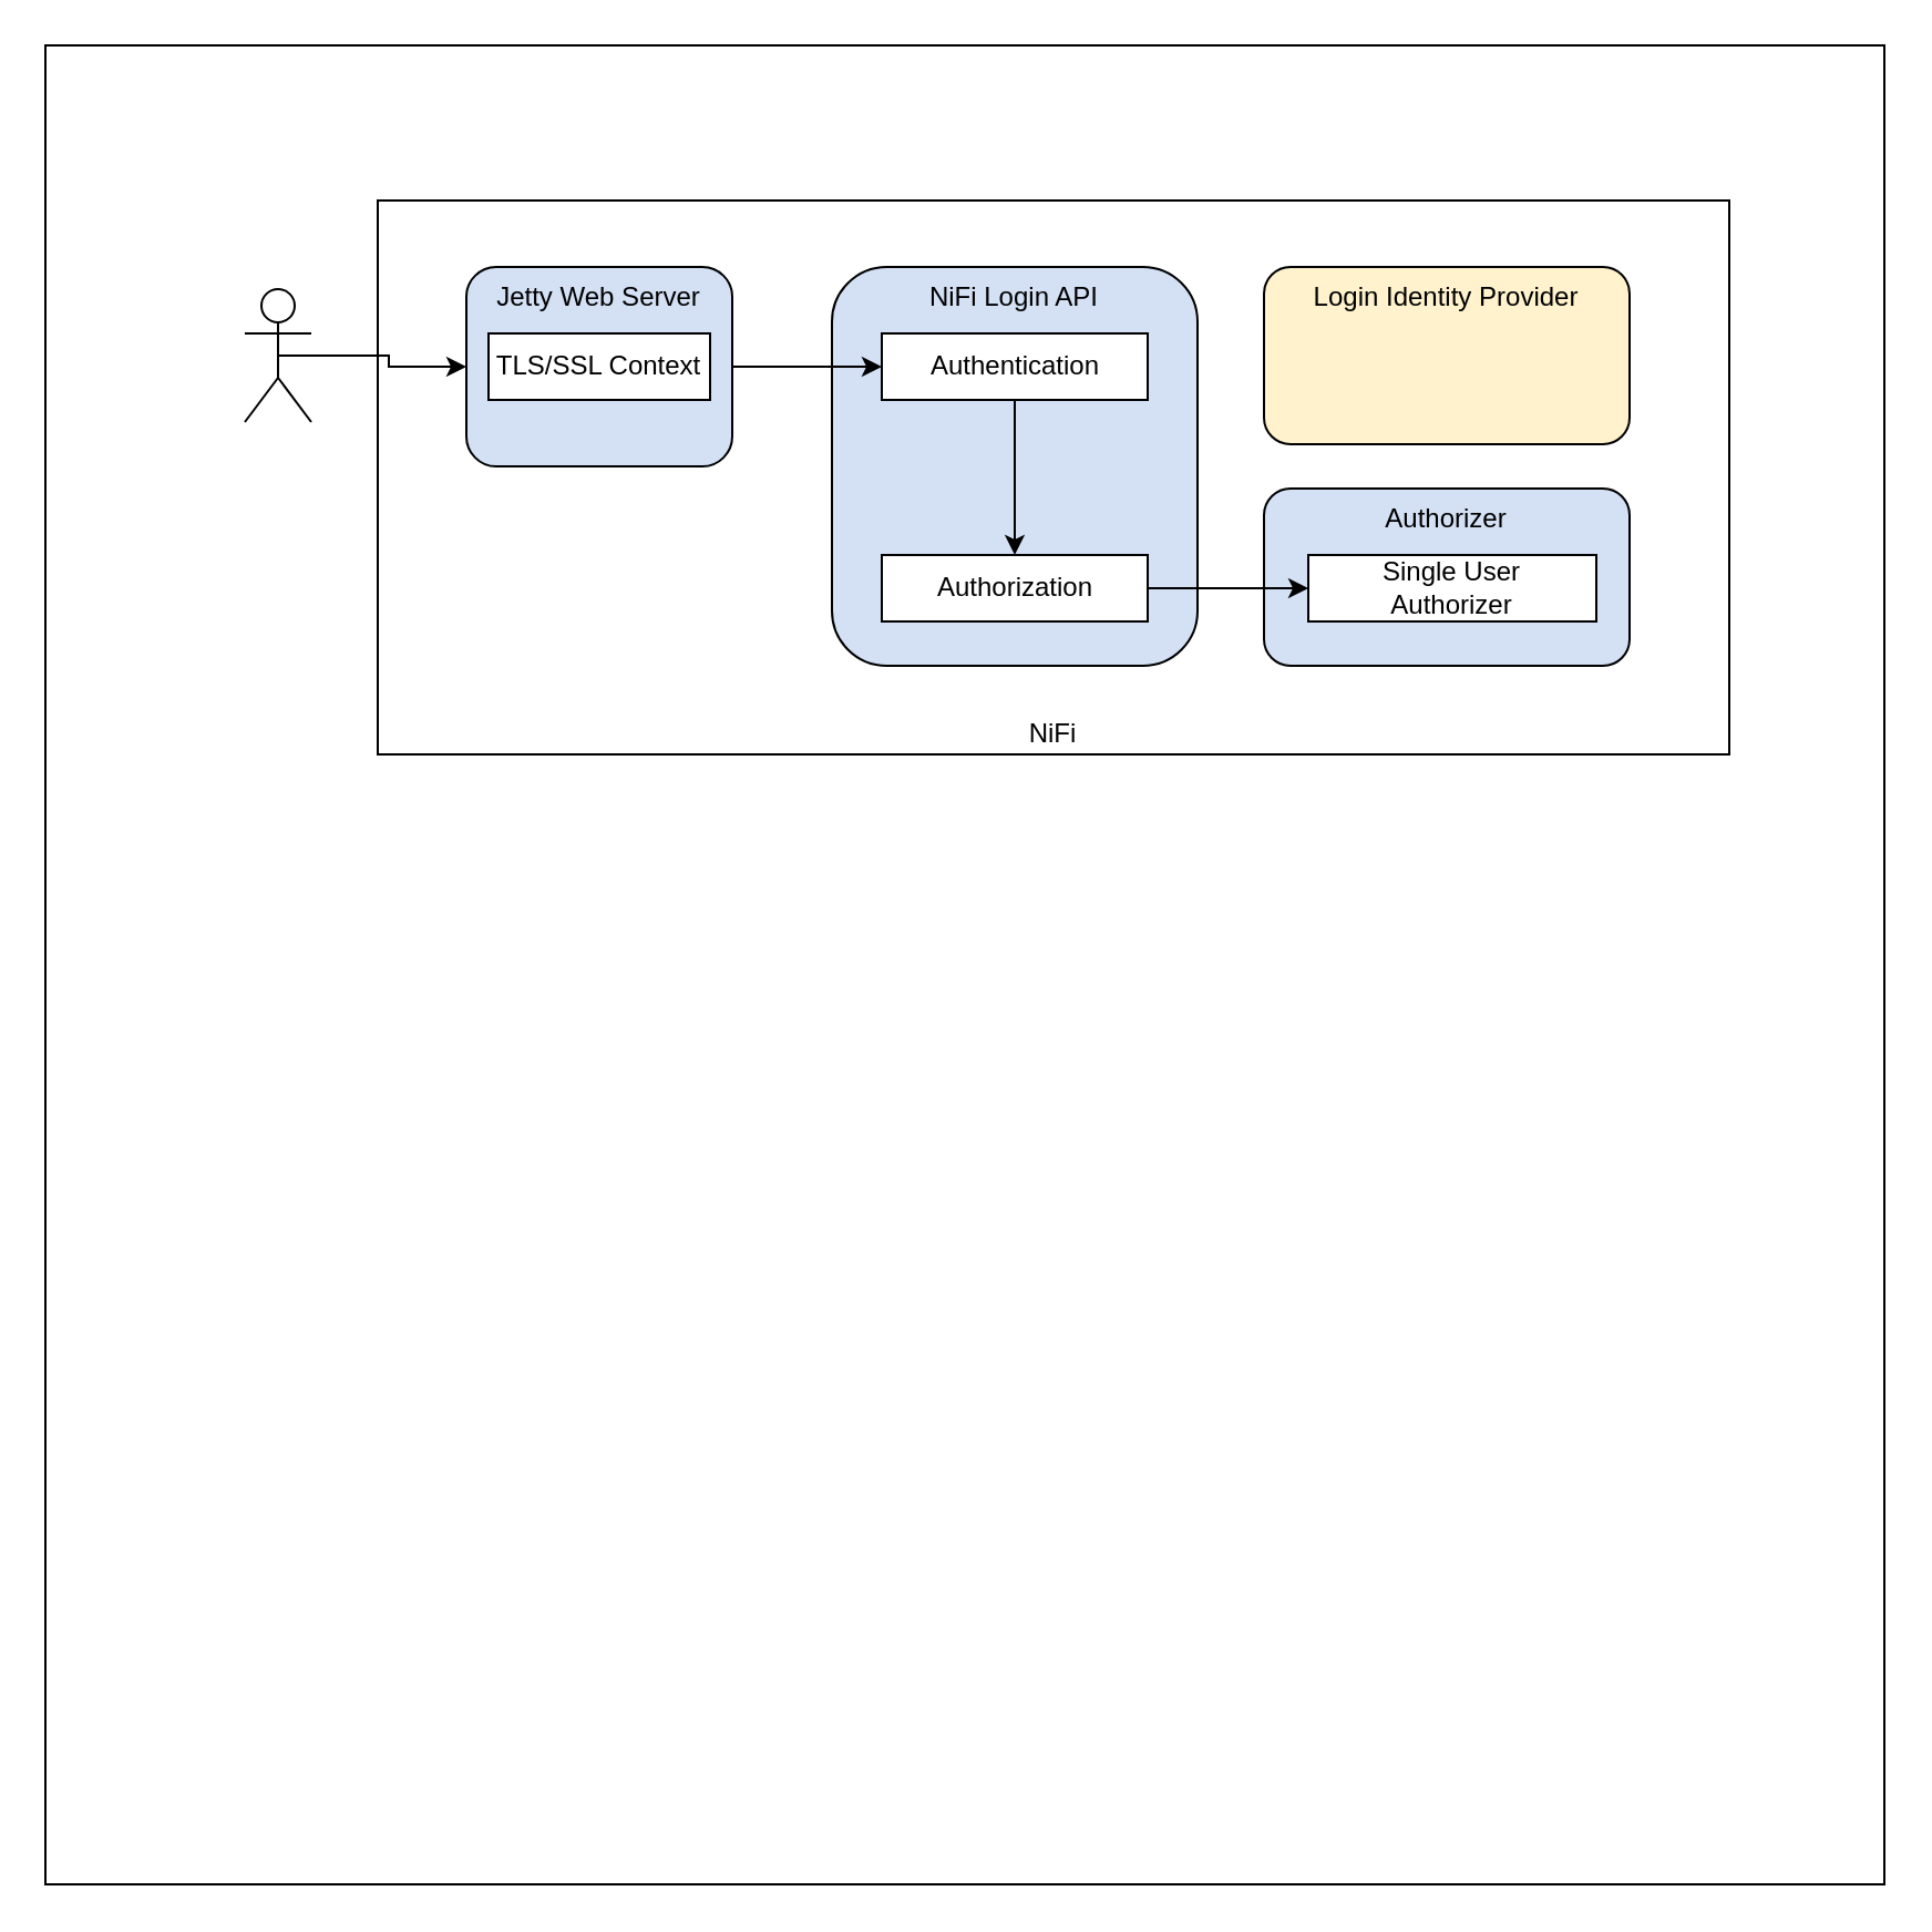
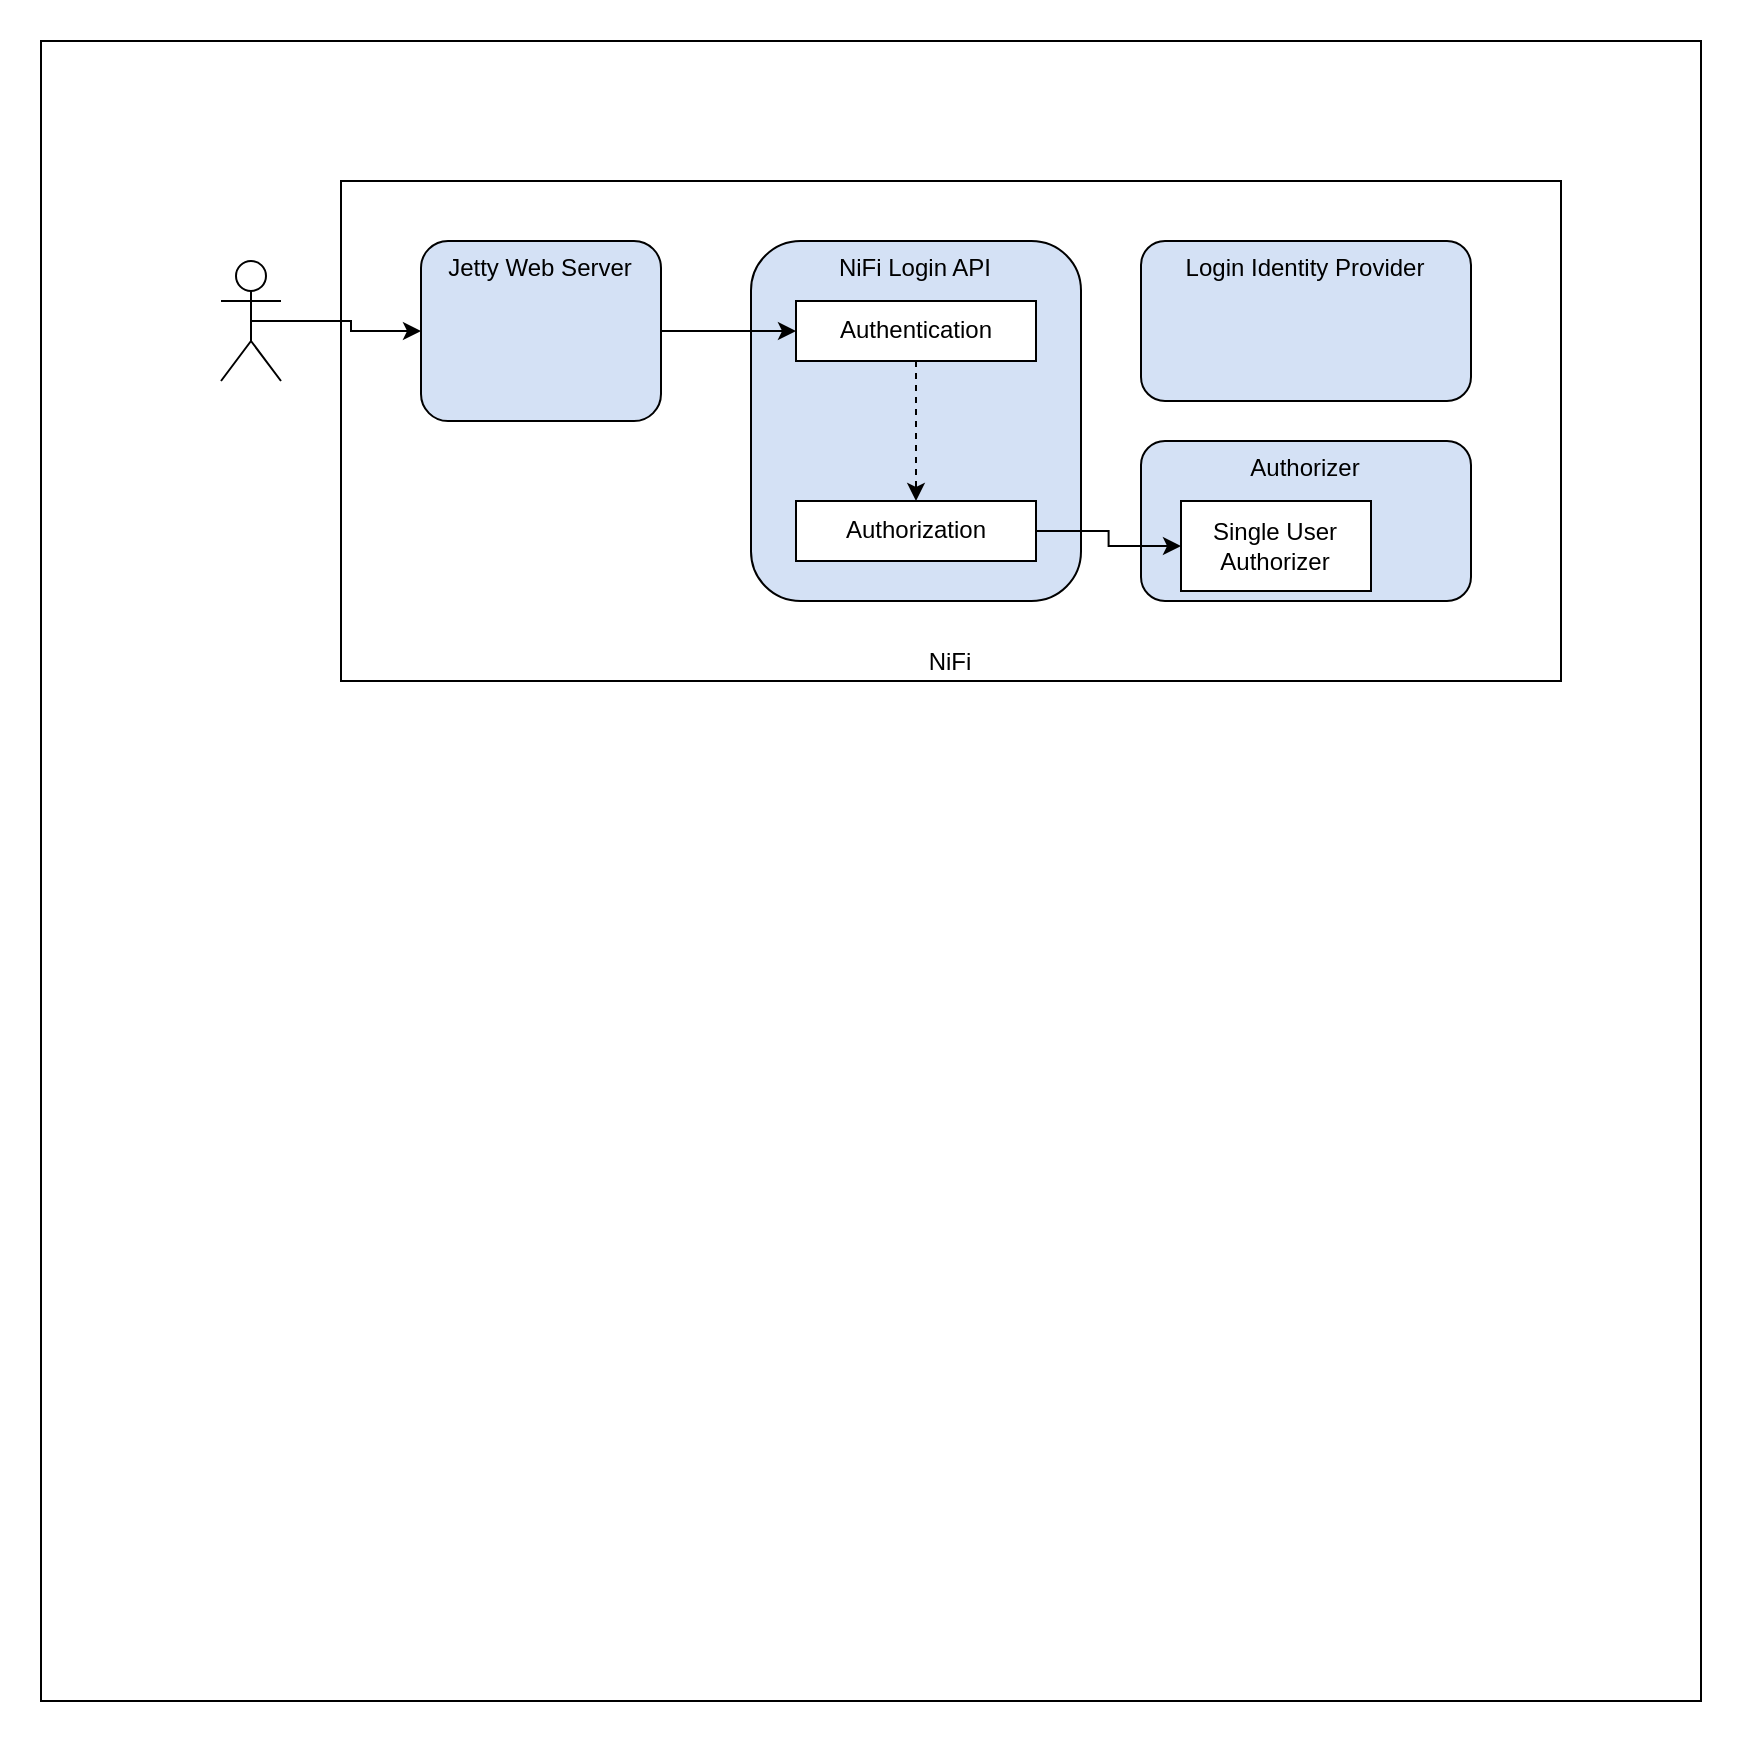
- <mxCell id="10" value="Login Identity Provider" style="rounded=1;whiteSpace=wrap;html=1;verticalAlign=top;fillColor=#fff2cc;" vertex="1" parent="1"><mxGeometry x="570" y="120" width="165" height="80" as="geometry" /></mxCell>
+ <mxCell id="10" value="Login Identity Provider" style="rounded=1;whiteSpace=wrap;html=1;verticalAlign=top;fillColor=#D4E1F5;" vertex="1" parent="1"><mxGeometry x="570" y="120" width="165" height="80" as="geometry" /></mxCell>
- <mxCell id="13" value="TLS/SSL Context" style="rounded=0;whiteSpace=wrap;html=1;" vertex="1" parent="1"><mxGeometry x="220" y="150" width="100" height="30" as="geometry" /></mxCell>
- <mxCell id="7" style="edgeStyle=orthogonalEdgeStyle;rounded=0;orthogonalLoop=1;jettySize=auto;html=1;exitX=0.5;exitY=1;exitDx=0;exitDy=0;" edge="1" parent="1" source="8" target="9"><mxGeometry relative="1" as="geometry" /></mxCell>
+ <mxCell id="7" style="edgeStyle=orthogonalEdgeStyle;rounded=0;orthogonalLoop=1;jettySize=auto;html=1;exitX=0.5;exitY=1;exitDx=0;exitDy=0;dashed=1;" edge="1" parent="1" source="8" target="9"><mxGeometry relative="1" as="geometry" /></mxCell>
- <mxCell id="12" value="Single User&lt;br&gt;Authorizer" style="rounded=0;whiteSpace=wrap;html=1;" vertex="1" parent="1"><mxGeometry x="590" y="250" width="130" height="30" as="geometry" /></mxCell>
+ <mxCell id="12" value="Single User&lt;br&gt;Authorizer" style="rounded=0;whiteSpace=wrap;html=1;" vertex="1" parent="1"><mxGeometry x="590" y="250" width="95" height="45" as="geometry" /></mxCell>
